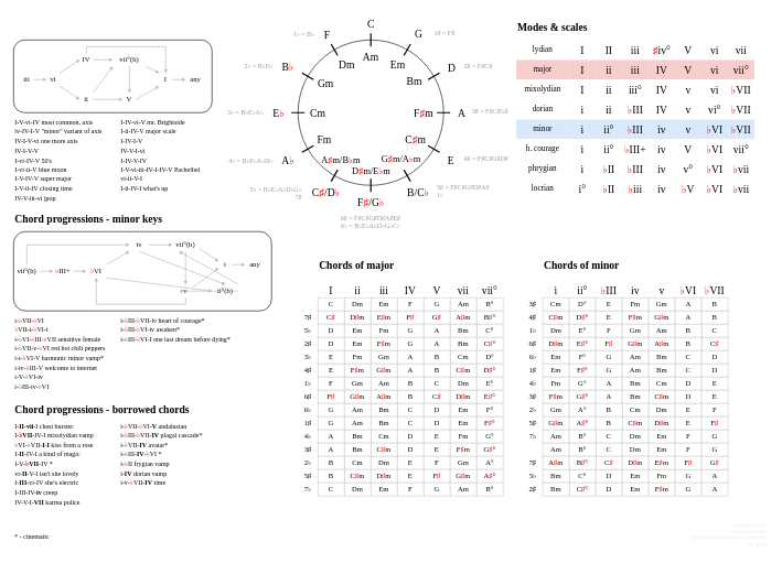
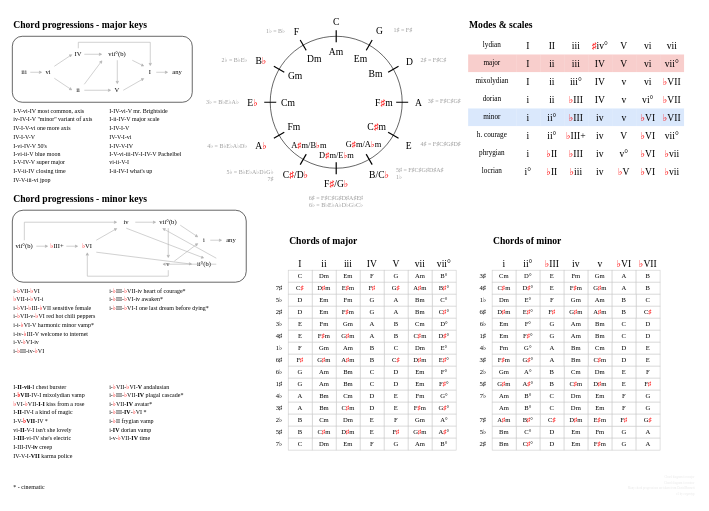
+ <mxCell id="13" value="&lt;font face=&quot;Georgia&quot;&gt;&lt;b&gt;Chord progressions - major keys&lt;/b&gt;&lt;/font&gt;" style="rounded=1;whiteSpace=wrap;html=1;strokeColor=none;strokeWidth=1;fillColor=none;align=left;fontSize=16;" parent="1" vertex="1"><mxGeometry x="20" y="30" width="280" height="20" as="geometry" /></mxCell>
- <mxCell id="49" value="&lt;font face=&quot;Georgia&quot;&gt;&lt;b&gt;Chord progressions - borrowed chords&lt;/b&gt;&lt;/font&gt;" style="rounded=1;whiteSpace=wrap;html=1;strokeColor=none;strokeWidth=1;fillColor=none;align=left;fontSize=16;" parent="1" vertex="1"><mxGeometry x="20" y="610" width="350" height="20" as="geometry" /></mxCell>
